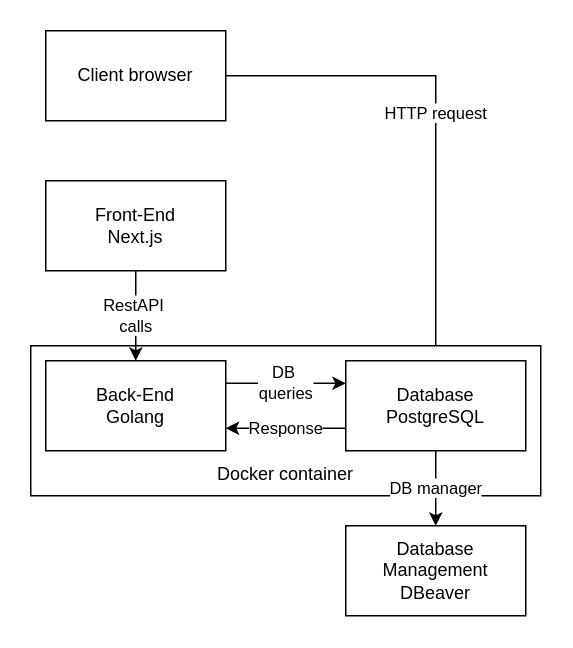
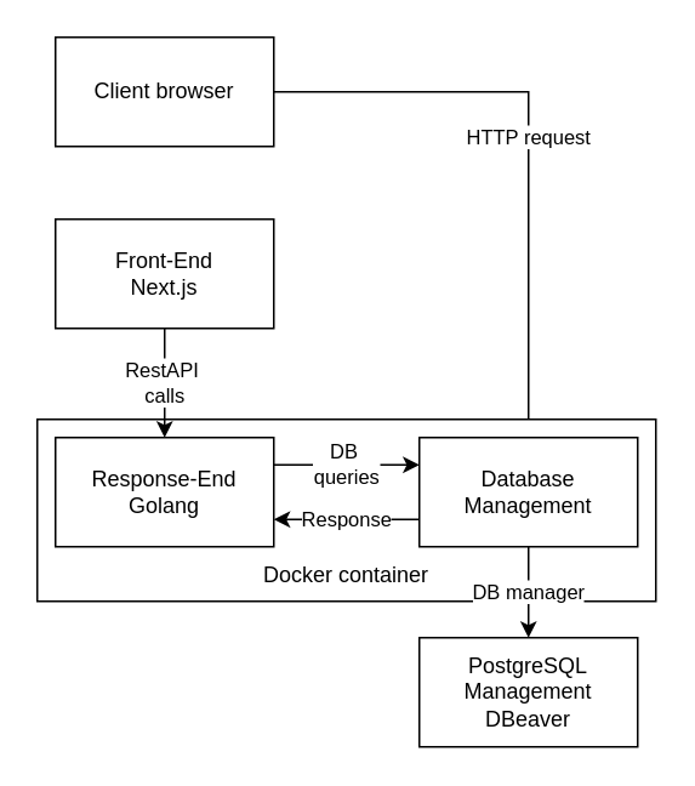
- <mxCell id="8" value="Back-End&lt;div&gt;Golang&lt;/div&gt;" style="rounded=0;whiteSpace=wrap;html=1;" vertex="1" parent="1"><mxGeometry x="30" y="240" width="120" height="60" as="geometry" /></mxCell>
+ <mxCell id="8" value="Response-End&lt;div&gt;Golang&lt;/div&gt;" style="rounded=0;whiteSpace=wrap;html=1;" vertex="1" parent="1"><mxGeometry x="30" y="240" width="120" height="60" as="geometry" /></mxCell>
- <mxCell id="10" value="&lt;div&gt;Database&lt;/div&gt;PostgreSQL" style="rounded=0;whiteSpace=wrap;html=1;" vertex="1" parent="1"><mxGeometry x="230" y="240" width="120" height="60" as="geometry" /></mxCell>
+ <mxCell id="10" value="&lt;div&gt;Database&lt;/div&gt;Management" style="rounded=0;whiteSpace=wrap;html=1;" vertex="1" parent="1"><mxGeometry x="230" y="240" width="120" height="60" as="geometry" /></mxCell>
- <mxCell id="11" value="Database Management&lt;div&gt;DBeaver&lt;/div&gt;" style="rounded=0;whiteSpace=wrap;html=1;" vertex="1" parent="1"><mxGeometry x="230" y="350" width="120" height="60" as="geometry" /></mxCell>
+ <mxCell id="11" value="PostgreSQL Management&lt;div&gt;DBeaver&lt;/div&gt;" style="rounded=0;whiteSpace=wrap;html=1;" vertex="1" parent="1"><mxGeometry x="230" y="350" width="120" height="60" as="geometry" /></mxCell>
